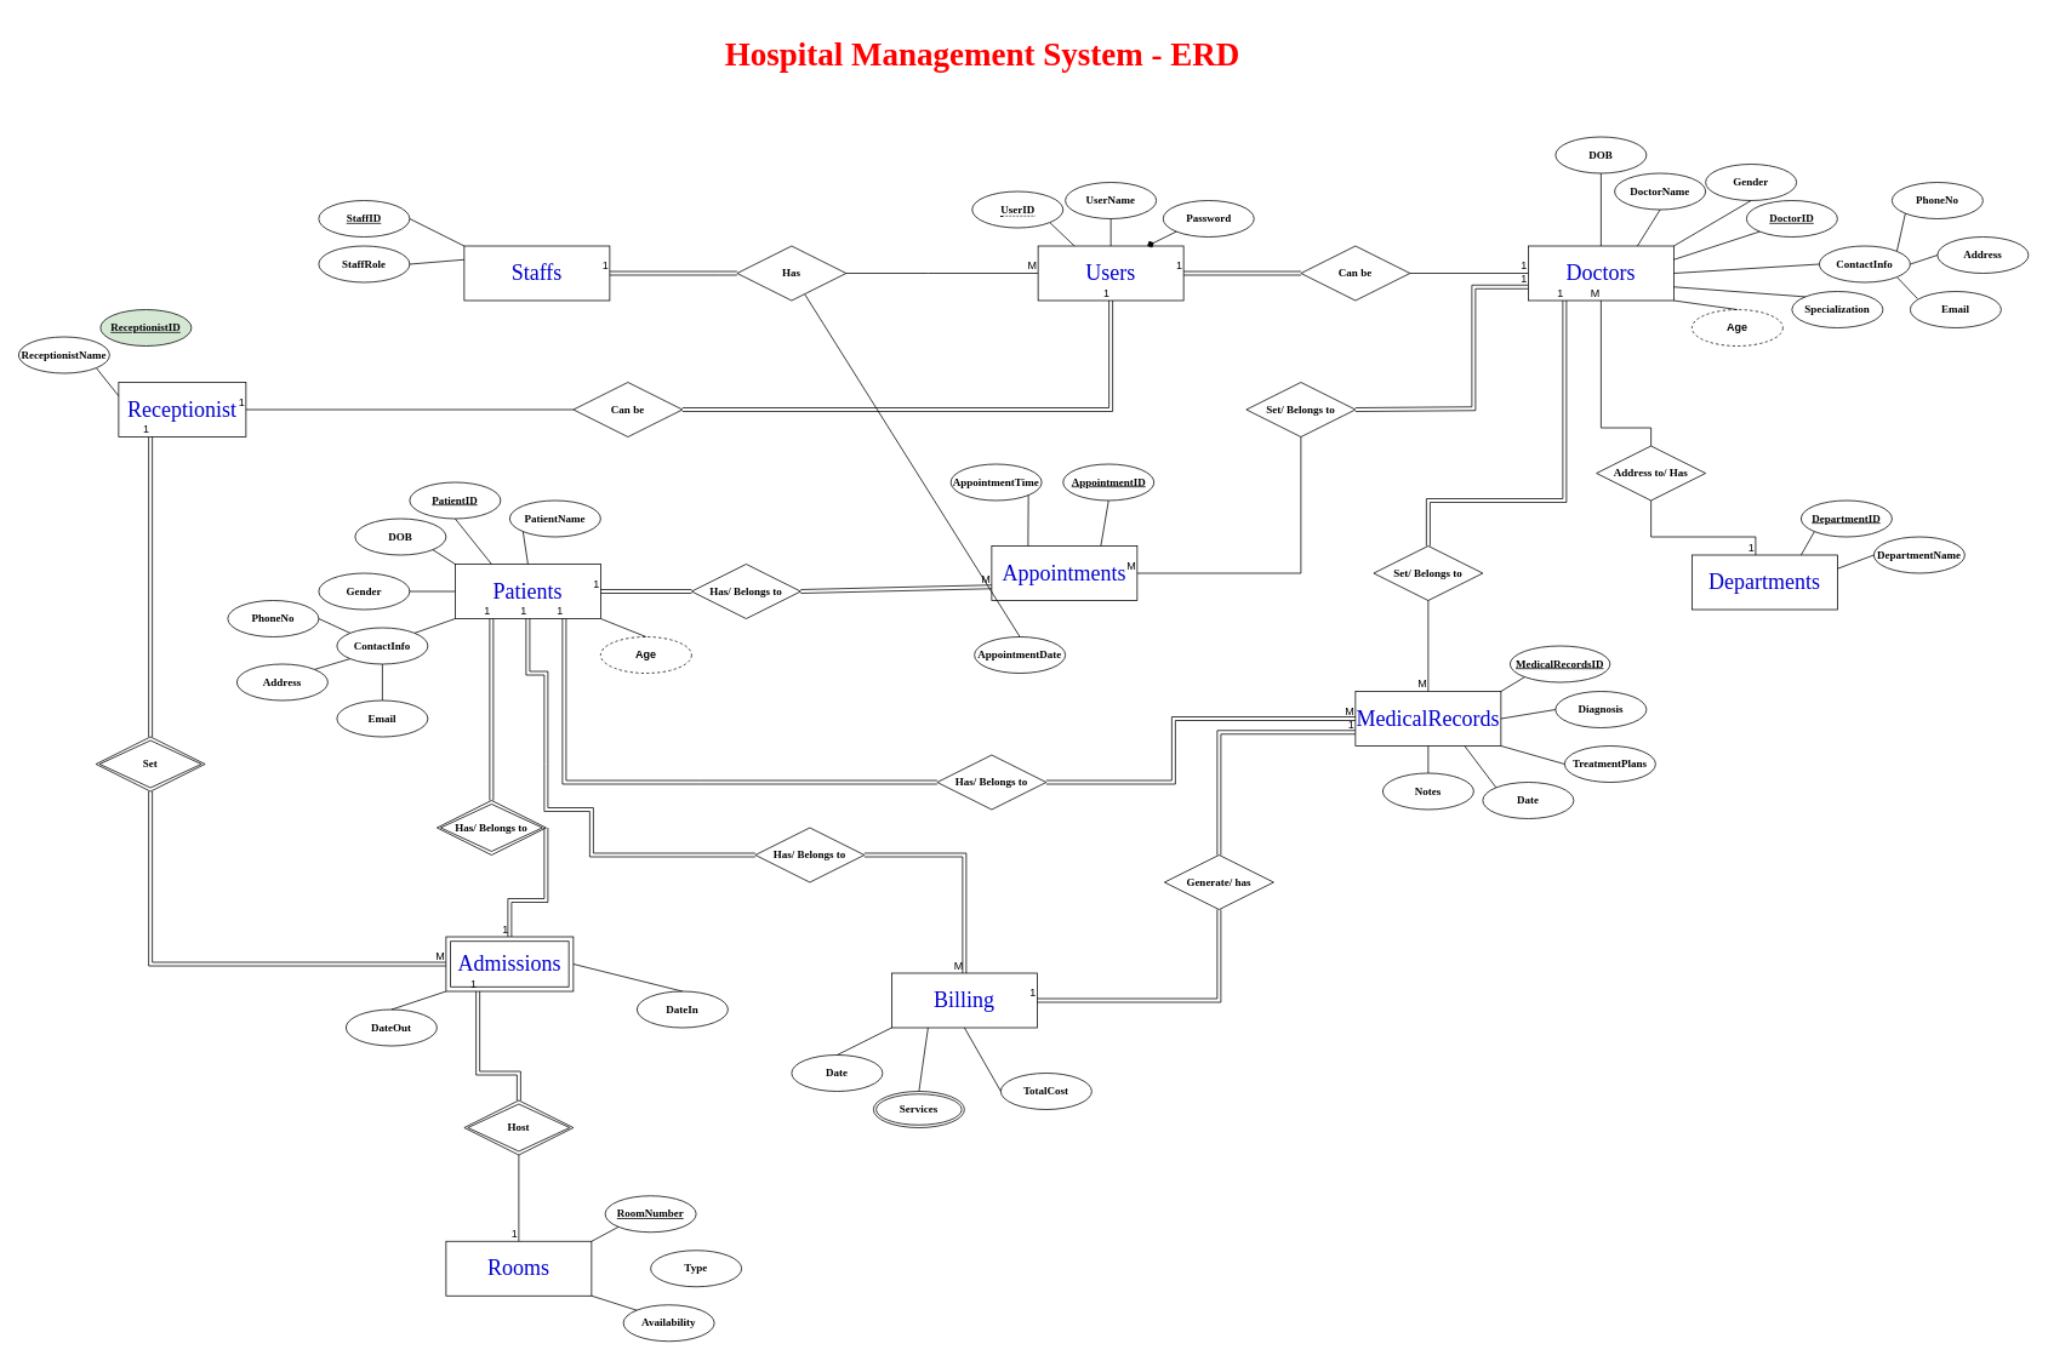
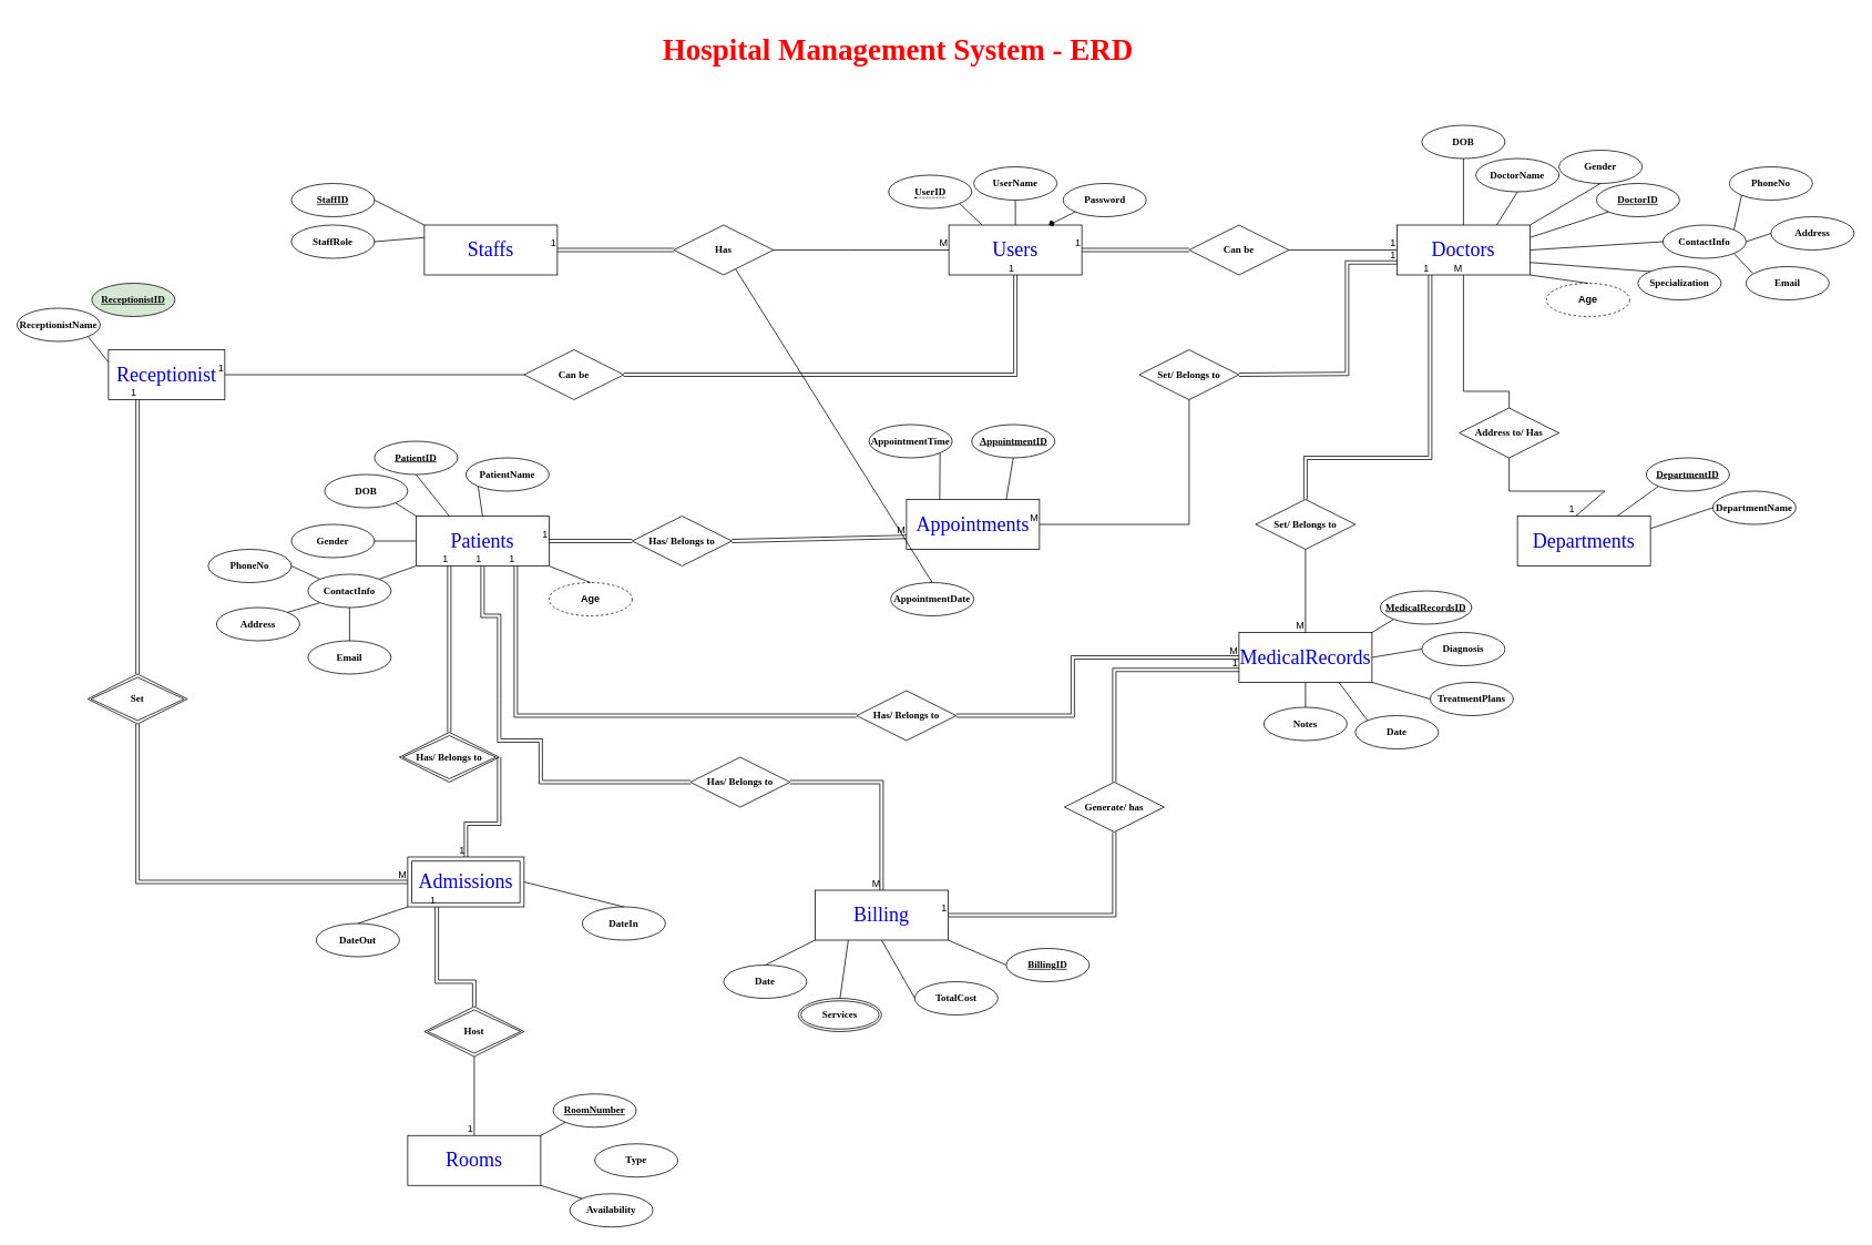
- <mxCell id="21" value="&lt;font style=&quot;font-size: 24px; color: rgb(0, 0, 204);&quot; face=&quot;Times New Roman&quot;&gt;Departments&lt;/font&gt;" style="whiteSpace=wrap;html=1;align=center;" vertex="1" parent="1"><mxGeometry x="1860" y="610" width="160" height="60" as="geometry" /></mxCell>
+ <mxCell id="21" value="&lt;font style=&quot;font-size: 24px; color: rgb(0, 0, 204);&quot; face=&quot;Times New Roman&quot;&gt;Departments&lt;/font&gt;" style="whiteSpace=wrap;html=1;align=center;" vertex="1" parent="1"><mxGeometry x="1825" y="620" width="160" height="60" as="geometry" /></mxCell>
+ <mxCell id="73" value="" style="endArrow=none;html=1;rounded=0;entryX=0;entryY=0.5;entryDx=0;entryDy=0;exitX=1;exitY=1;exitDx=0;exitDy=0;" edge="1" parent="1" source="68" target="69"><mxGeometry relative="1" as="geometry"><mxPoint x="840" y="870" as="sourcePoint" /><mxPoint x="1000" y="870" as="targetPoint" /></mxGeometry></mxCell>
+ <mxCell id="69" value="&lt;font face=&quot;Times New Roman&quot;&gt;&lt;b&gt;BillingID&lt;/b&gt;&lt;/font&gt;" style="ellipse;whiteSpace=wrap;html=1;align=center;fontStyle=4;" vertex="1" parent="1"><mxGeometry x="1210" y="1140" width="100" height="40" as="geometry" /></mxCell>
